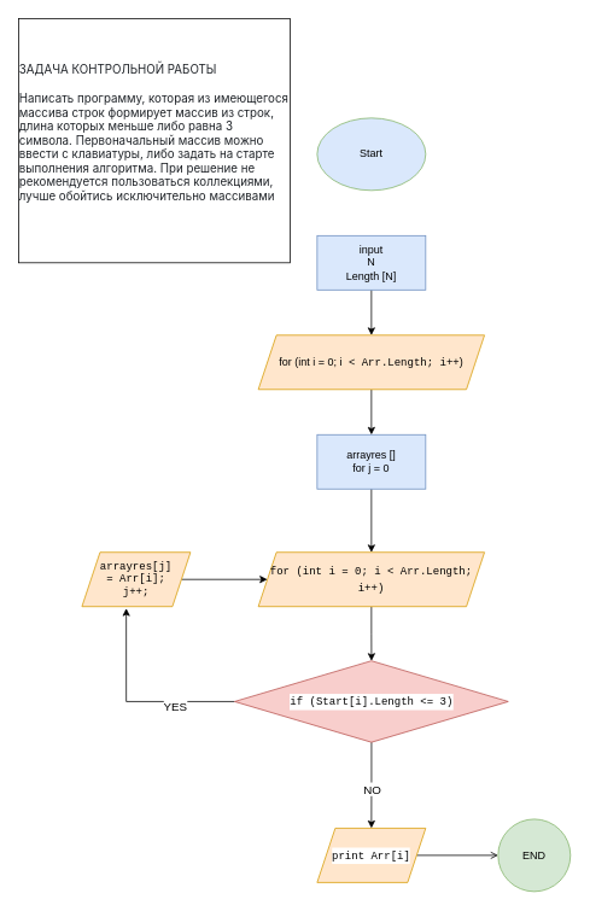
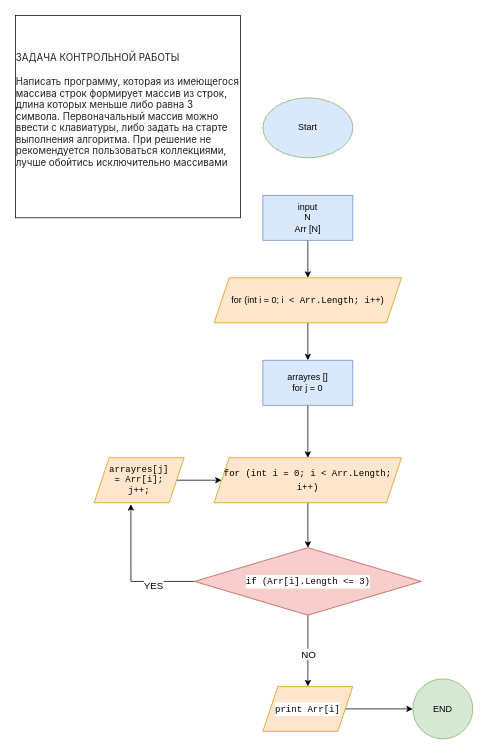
- <mxCell id="4" value="input&lt;br&gt;N&lt;br&gt;Length [N]" style="whiteSpace=wrap;html=1;fillColor=#dae8fc;strokeColor=#6c8ebf;" parent="1" vertex="1"><mxGeometry x="350" y="260" width="120" height="60" as="geometry" /></mxCell>
+ <mxCell id="4" value="input&lt;br&gt;N&lt;br&gt;Arr [N]" style="whiteSpace=wrap;html=1;fillColor=#dae8fc;strokeColor=#6c8ebf;" parent="1" vertex="1"><mxGeometry x="350" y="260" width="120" height="60" as="geometry" /></mxCell>
- <mxCell id="19" value="&lt;div style=&quot;border-color: var(--border-color); font-family: Menlo, Monaco, &amp;quot;Courier New&amp;quot;, monospace; font-size: 12px;&quot;&gt;arrayres[j] =&amp;nbsp;&lt;span style=&quot;border-color: var(--border-color);&quot;&gt;Arr&lt;/span&gt;[&lt;span style=&quot;border-color: var(--border-color);&quot;&gt;i&lt;/span&gt;];&lt;/div&gt;&lt;div style=&quot;border-color: var(--border-color); font-family: Menlo, Monaco, &amp;quot;Courier New&amp;quot;, monospace; font-size: 12px;&quot;&gt;&lt;span style=&quot;border-color: var(--border-color);&quot;&gt;j&lt;/span&gt;++;&lt;/div&gt;" style="shape=parallelogram;perimeter=parallelogramPerimeter;whiteSpace=wrap;html=1;fixedSize=1;labelBackgroundColor=none;fontSize=13;fillColor=#ffe6cc;strokeColor=#d79b00;" vertex="1" parent="1"><mxGeometry x="90" y="610" width="120" height="60" as="geometry" /></mxCell>
+ <mxCell id="19" value="&lt;div style=&quot;border-color: var(--border-color); font-family: Menlo, Monaco, &amp;quot;Courier New&amp;quot;, monospace; font-size: 12px;&quot;&gt;arrayres[j] =&amp;nbsp;&lt;span style=&quot;border-color: var(--border-color);&quot;&gt;Arr&lt;/span&gt;[&lt;span style=&quot;border-color: var(--border-color);&quot;&gt;i&lt;/span&gt;];&lt;/div&gt;&lt;div style=&quot;border-color: var(--border-color); font-family: Menlo, Monaco, &amp;quot;Courier New&amp;quot;, monospace; font-size: 12px;&quot;&gt;&lt;span style=&quot;border-color: var(--border-color);&quot;&gt;j&lt;/span&gt;++;&lt;/div&gt;" style="shape=parallelogram;perimeter=parallelogramPerimeter;whiteSpace=wrap;html=1;fixedSize=1;labelBackgroundColor=none;fontSize=13;fillColor=#ffe6cc;strokeColor=#d79b00;" vertex="1" parent="1"><mxGeometry x="125" y="610" width="120" height="60" as="geometry" /></mxCell>
- <mxCell id="13" value="&lt;div style=&quot;font-family: Menlo, Monaco, &amp;quot;Courier New&amp;quot;, monospace; font-size: 12px; line-height: 18px;&quot;&gt;&lt;div style=&quot;line-height: 18px;&quot;&gt;if (Start[i].Length &amp;lt;= 3)&lt;/div&gt;&lt;/div&gt;" style="rhombus;whiteSpace=wrap;html=1;labelBackgroundColor=#FFFFFF;fontSize=13;fillColor=#f8cecc;strokeColor=#b85450;" vertex="1" parent="1"><mxGeometry x="258.75" y="730" width="302.5" height="90" as="geometry" /></mxCell>
+ <mxCell id="13" value="&lt;div style=&quot;font-family: Menlo, Monaco, &amp;quot;Courier New&amp;quot;, monospace; font-size: 12px; line-height: 18px;&quot;&gt;&lt;div style=&quot;line-height: 18px;&quot;&gt;if (Arr[i].Length &amp;lt;= 3)&lt;/div&gt;&lt;/div&gt;" style="rhombus;whiteSpace=wrap;html=1;labelBackgroundColor=#FFFFFF;fontSize=13;fillColor=#f8cecc;strokeColor=#b85450;" vertex="1" parent="1"><mxGeometry x="258.75" y="730" width="302.5" height="90" as="geometry" /></mxCell>
- <mxCell id="20" style="edgeStyle=orthogonalEdgeStyle;rounded=0;orthogonalLoop=1;jettySize=auto;html=1;entryX=0;entryY=0.5;entryDx=0;entryDy=0;fontSize=13;fontColor=#000000;endArrow=open;" edge="1" parent="1" source="21" target="5"><mxGeometry relative="1" as="geometry" /></mxCell>
+ <mxCell id="20" style="edgeStyle=orthogonalEdgeStyle;rounded=0;orthogonalLoop=1;jettySize=auto;html=1;entryX=0;entryY=0.5;entryDx=0;entryDy=0;fontSize=13;fontColor=#000000;" edge="1" parent="1" source="21" target="5"><mxGeometry relative="1" as="geometry" /></mxCell>
